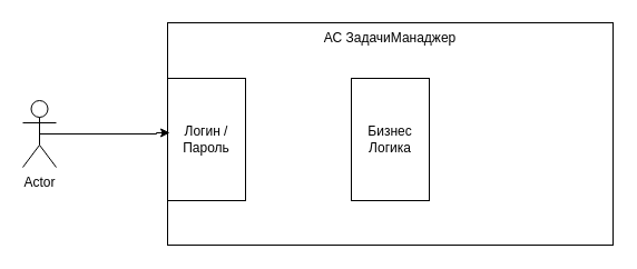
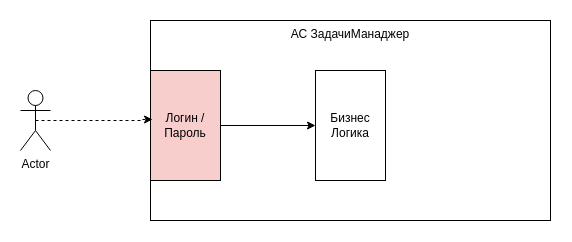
- <mxCell id="7" style="edgeStyle=orthogonalEdgeStyle;rounded=0;orthogonalLoop=1;jettySize=auto;html=1;exitX=0.5;exitY=0.5;exitDx=0;exitDy=0;exitPerimeter=0;entryX=0.029;entryY=0.445;entryDx=0;entryDy=0;entryPerimeter=0;" edge="1" parent="1" source="3" target="5"><mxGeometry relative="1" as="geometry"><Array as="points"><mxPoint x="140" y="120" /></Array></mxGeometry></mxCell>
+ <mxCell id="7" style="edgeStyle=orthogonalEdgeStyle;rounded=0;orthogonalLoop=1;jettySize=auto;html=1;exitX=0.5;exitY=0.5;exitDx=0;exitDy=0;exitPerimeter=0;entryX=0.029;entryY=0.445;entryDx=0;entryDy=0;entryPerimeter=0;dashed=1;" edge="1" parent="1" source="3" target="5"><mxGeometry relative="1" as="geometry"><Array as="points"><mxPoint x="140" y="120" /></Array></mxGeometry></mxCell>
- <mxCell id="5" value="Логин / Пароль" style="rounded=0;whiteSpace=wrap;html=1;" vertex="1" parent="1"><mxGeometry x="150" y="70" width="70" height="110" as="geometry" /></mxCell>
+ <mxCell id="5" value="Логин / Пароль" style="rounded=0;whiteSpace=wrap;html=1;fillColor=#f8cecc;" vertex="1" parent="1"><mxGeometry x="150" y="70" width="70" height="110" as="geometry" /></mxCell>
+ <mxCell id="4" style="edgeStyle=orthogonalEdgeStyle;rounded=0;orthogonalLoop=1;jettySize=auto;html=1;" edge="1" parent="1" source="5" target="6"><mxGeometry relative="1" as="geometry" /></mxCell>
